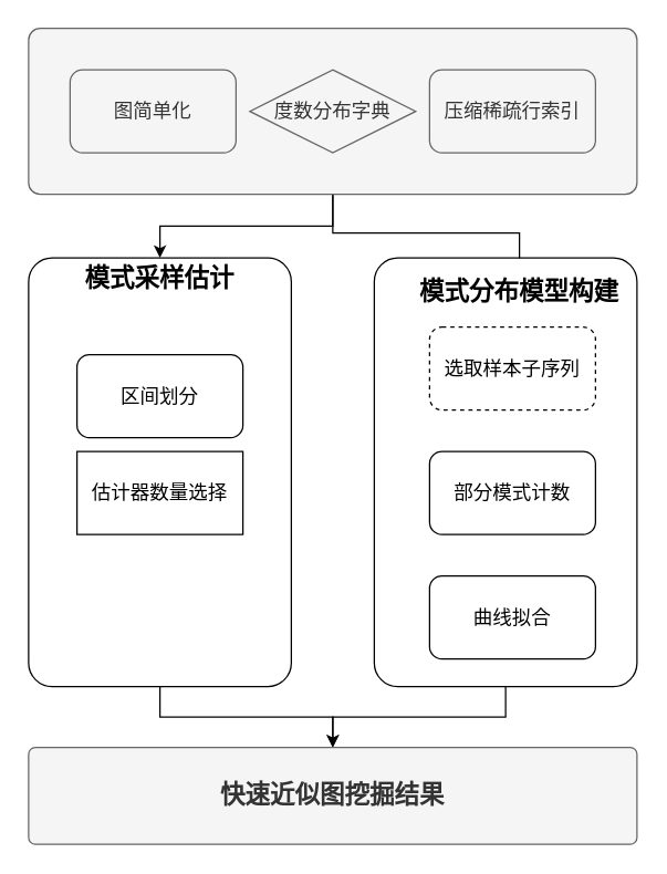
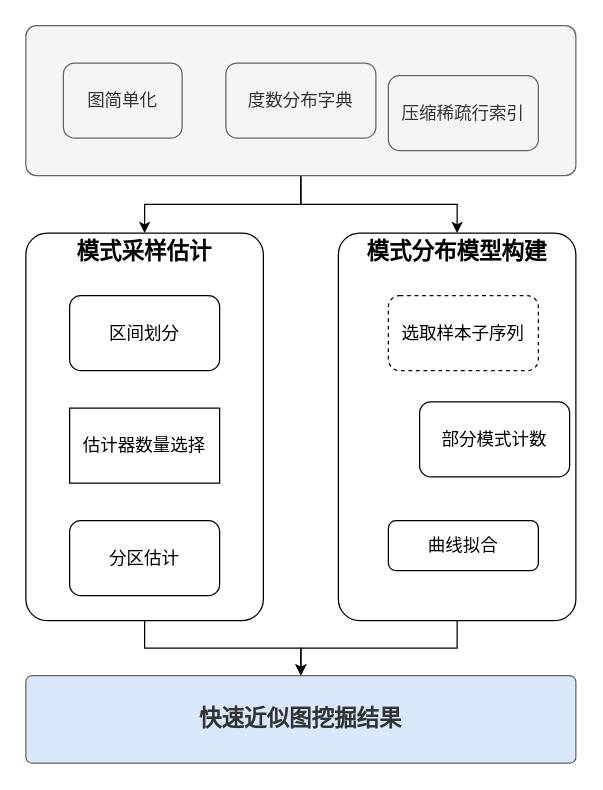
- <mxCell id="5" value="图简单化" style="rounded=1;whiteSpace=wrap;html=1;fontSize=14;fillColor=#f5f5f5;fontColor=#333333;strokeColor=#666666;" parent="1" vertex="1"><mxGeometry x="50" y="50" width="120" height="60" as="geometry" /></mxCell>
+ <mxCell id="5" value="图简单化" style="rounded=1;whiteSpace=wrap;html=1;fontSize=14;fillColor=#f5f5f5;fontColor=#333333;strokeColor=#666666;" parent="1" vertex="1"><mxGeometry x="50" y="50" width="95" height="60" as="geometry" /></mxCell>
- <mxCell id="6" value="度数分布字典" style="rhombus;whiteSpace=wrap;html=1;fontSize=14;fillColor=#f5f5f5;fontColor=#333333;strokeColor=#666666;" parent="1" vertex="1"><mxGeometry x="180" y="50" width="120" height="60" as="geometry" /></mxCell>
+ <mxCell id="6" value="度数分布字典" style="rounded=1;whiteSpace=wrap;html=1;fontSize=14;fillColor=#f5f5f5;fontColor=#333333;strokeColor=#666666;" parent="1" vertex="1"><mxGeometry x="180" y="50" width="120" height="60" as="geometry" /></mxCell>
- <mxCell id="7" value="压缩稀疏行索引" style="rounded=1;whiteSpace=wrap;html=1;fontSize=14;fillColor=#f5f5f5;fontColor=#333333;strokeColor=#666666;" parent="1" vertex="1"><mxGeometry x="310" y="50" width="120" height="60" as="geometry" /></mxCell>
+ <mxCell id="7" value="压缩稀疏行索引" style="rounded=1;whiteSpace=wrap;html=1;fontSize=14;fillColor=#f5f5f5;fontColor=#333333;strokeColor=#666666;" parent="1" vertex="1"><mxGeometry x="310" y="60" width="120" height="60" as="geometry" /></mxCell>
- <mxCell id="12" value="&lt;b&gt;&lt;font style=&quot;font-size: 18px&quot;&gt;模式分布模型构建&lt;/font&gt;&lt;/b&gt;" style="text;html=1;strokeColor=none;fillColor=none;align=center;verticalAlign=middle;whiteSpace=wrap;rounded=0;fontSize=14;" parent="1" vertex="1"><mxGeometry x="300" y="196" width="150" height="30" as="geometry" /></mxCell>
+ <mxCell id="12" value="&lt;b&gt;&lt;font style=&quot;font-size: 18px&quot;&gt;模式分布模型构建&lt;/font&gt;&lt;/b&gt;" style="text;html=1;strokeColor=none;fillColor=none;align=center;verticalAlign=middle;whiteSpace=wrap;rounded=0;fontSize=14;" parent="1" vertex="1"><mxGeometry x="290" y="186" width="150" height="30" as="geometry" /></mxCell>
- <mxCell id="14" value="区间划分" style="rounded=1;whiteSpace=wrap;html=1;fontSize=14;" parent="1" vertex="1"><mxGeometry x="55" y="256" width="120" height="60" as="geometry" /></mxCell>
+ <mxCell id="14" value="区间划分" style="rounded=1;whiteSpace=wrap;html=1;fontSize=14;" parent="1" vertex="1"><mxGeometry x="55" y="236" width="120" height="60" as="geometry" /></mxCell>
- <mxCell id="18" value="部分模式计数" style="rounded=1;whiteSpace=wrap;html=1;fontSize=14;" parent="1" vertex="1"><mxGeometry x="310" y="326" width="120" height="60" as="geometry" /></mxCell>
+ <mxCell id="18" value="部分模式计数" style="rounded=1;whiteSpace=wrap;html=1;fontSize=14;" parent="1" vertex="1"><mxGeometry x="335" y="321" width="120" height="60" as="geometry" /></mxCell>
+ <mxCell id="16" value="分区估计" style="rounded=1;whiteSpace=wrap;html=1;fontSize=14;" parent="1" vertex="1"><mxGeometry x="55" y="416" width="120" height="60" as="geometry" /></mxCell>
- <mxCell id="19" value="曲线拟合" style="rounded=1;whiteSpace=wrap;html=1;fontSize=14;" parent="1" vertex="1"><mxGeometry x="310" y="416" width="120" height="60" as="geometry" /></mxCell>
+ <mxCell id="19" value="曲线拟合" style="rounded=1;whiteSpace=wrap;html=1;fontSize=14;" parent="1" vertex="1"><mxGeometry x="310" y="416" width="120" height="40" as="geometry" /></mxCell>
- <mxCell id="20" value="&lt;b&gt;&lt;font style=&quot;font-size: 18px&quot;&gt;快速近似图挖掘结果&lt;/font&gt;&lt;/b&gt;" style="rounded=1;whiteSpace=wrap;html=1;arcSize=7;fillColor=#f5f5f5;fontColor=#333333;strokeColor=#666666;align=center;" parent="1" vertex="1"><mxGeometry x="20" y="540" width="440" height="70" as="geometry" /></mxCell>
+ <mxCell id="20" value="&lt;b&gt;&lt;font style=&quot;font-size: 18px&quot;&gt;快速近似图挖掘结果&lt;/font&gt;&lt;/b&gt;" style="rounded=1;whiteSpace=wrap;html=1;arcSize=7;fillColor=#dae8fc;fontColor=#333333;strokeColor=#666666;align=center;" parent="1" vertex="1"><mxGeometry x="20" y="540" width="440" height="70" as="geometry" /></mxCell>
